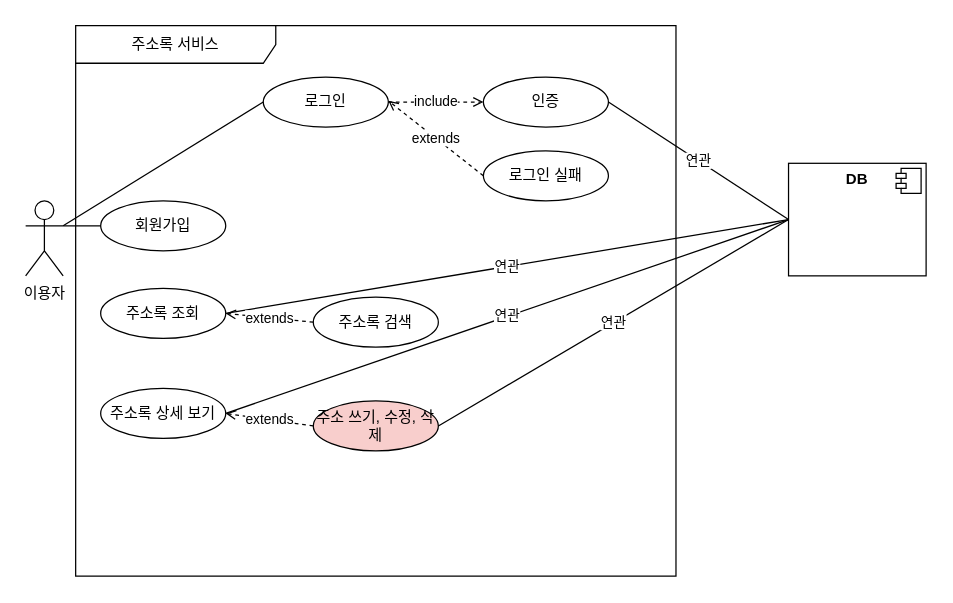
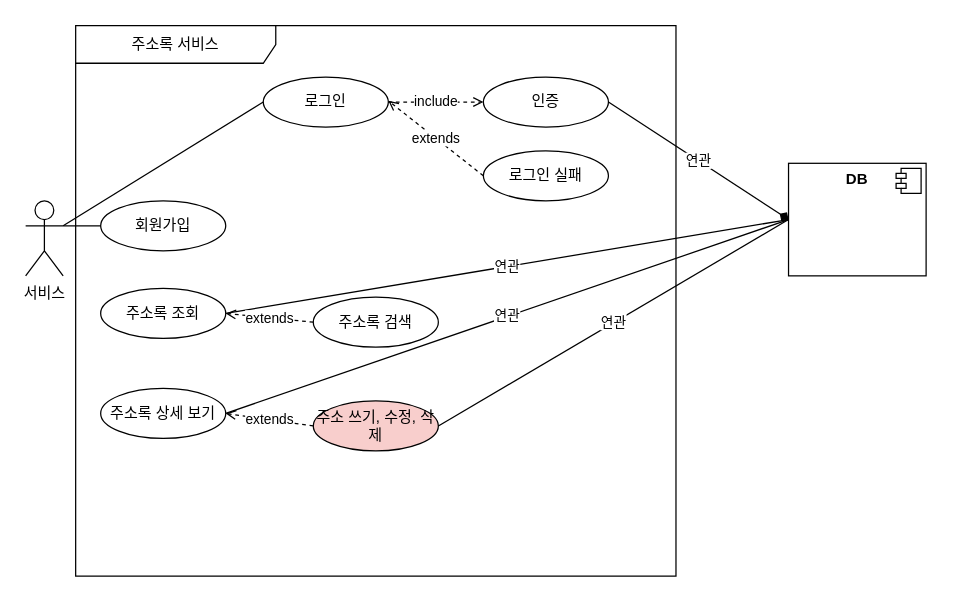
- <mxCell id="14" value="연관" style="endArrow=none;html=1;rounded=0;entryX=0;entryY=0.5;entryDx=0;entryDy=0;exitX=1;exitY=0.5;exitDx=0;exitDy=0;" edge="1" parent="1" source="6" target="12"><mxGeometry width="50" height="50" relative="1" as="geometry"><mxPoint x="440" y="100" as="sourcePoint" /><mxPoint x="490" y="50" as="targetPoint" /></mxGeometry></mxCell>
+ <mxCell id="14" value="연관" style="endArrow=diamond;html=1;rounded=0;entryX=0;entryY=0.5;entryDx=0;entryDy=0;exitX=1;exitY=0.5;exitDx=0;exitDy=0;" edge="1" parent="1" source="6" target="12"><mxGeometry width="50" height="50" relative="1" as="geometry"><mxPoint x="440" y="100" as="sourcePoint" /><mxPoint x="490" y="50" as="targetPoint" /></mxGeometry></mxCell>
- <mxCell id="2" value="이용자" style="shape=umlActor;verticalLabelPosition=bottom;verticalAlign=top;html=1;" vertex="1" parent="1"><mxGeometry x="20" y="160" width="30" height="60" as="geometry" /></mxCell>
+ <mxCell id="2" value="서비스" style="shape=umlActor;verticalLabelPosition=bottom;verticalAlign=top;html=1;" vertex="1" parent="1"><mxGeometry x="20" y="160" width="30" height="60" as="geometry" /></mxCell>
